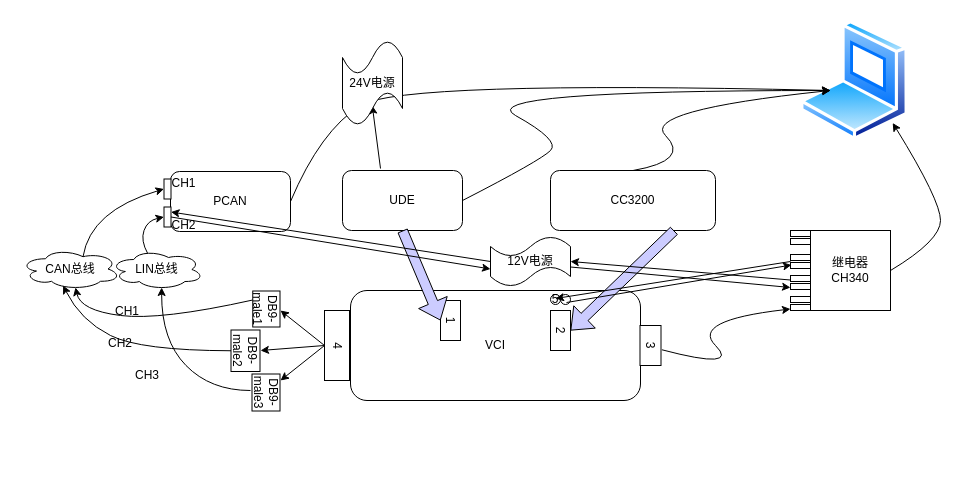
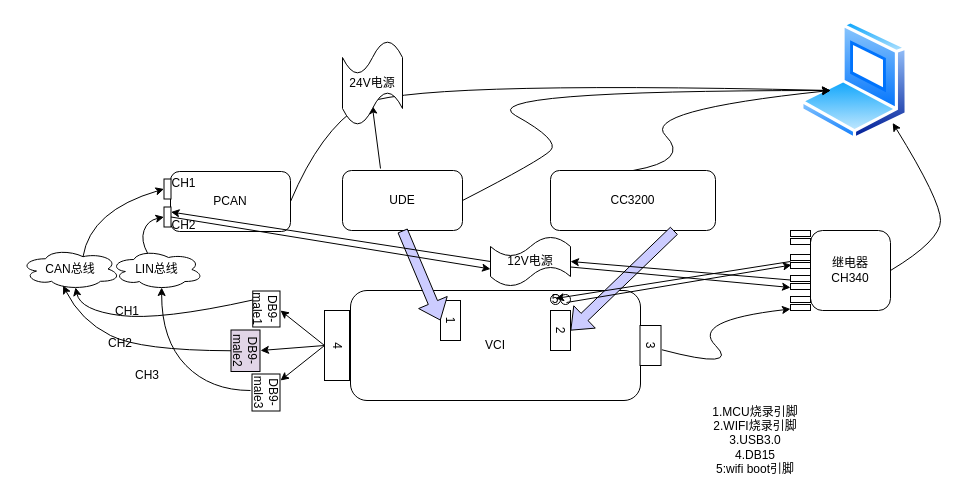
- <mxCell id="14" value="继电器&lt;br&gt;CH340" style="whiteSpace=wrap;html=1;aspect=fixed;" vertex="1" parent="1"><mxGeometry x="810" y="230" width="80" height="80" as="geometry" /></mxCell>
+ <mxCell id="14" value="继电器&lt;br&gt;CH340" style="whiteSpace=wrap;html=1;aspect=fixed;rounded=1;" vertex="1" parent="1"><mxGeometry x="810" y="230" width="80" height="80" as="geometry" /></mxCell>
- <mxCell id="35" value="DB9-male2" style="rounded=0;whiteSpace=wrap;html=1;rotation=90;" vertex="1" parent="1"><mxGeometry x="224.25" y="335.75" width="41.5" height="29" as="geometry" /></mxCell>
+ <mxCell id="35" value="DB9-male2" style="rounded=0;whiteSpace=wrap;html=1;rotation=90;fillColor=#e1d5e7;" vertex="1" parent="1"><mxGeometry x="224.25" y="335.75" width="41.5" height="29" as="geometry" /></mxCell>
+ <mxCell id="13" value="1.MCU烧录引脚&lt;br&gt;2.WIFI烧录引脚&lt;br&gt;3.USB3.0&lt;br&gt;4.DB15&lt;br&gt;5:wifi boot引脚" style="text;html=1;strokeColor=none;fillColor=none;align=center;verticalAlign=middle;whiteSpace=wrap;rounded=0;" vertex="1" parent="1"><mxGeometry x="700" y="400" width="110" height="80" as="geometry" /></mxCell>
